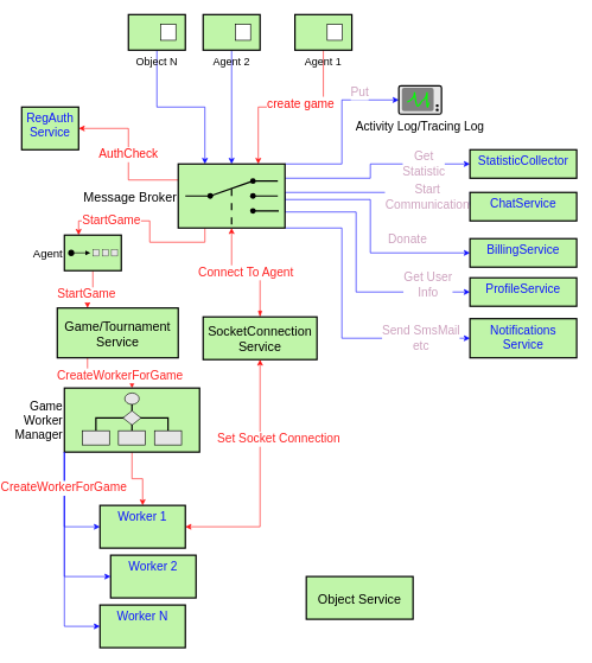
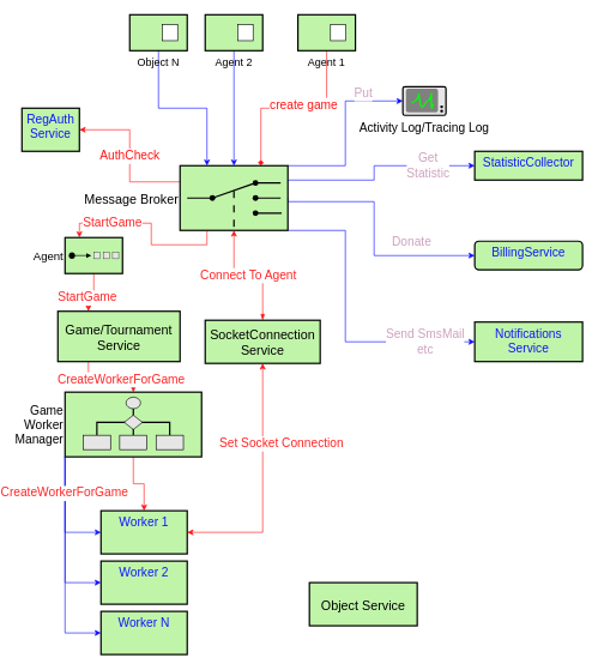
- <mxCell id="2" style="edgeStyle=orthogonalEdgeStyle;rounded=0;orthogonalLoop=1;jettySize=auto;html=1;exitX=0.5;exitY=1;exitDx=0;exitDy=0;entryX=0.75;entryY=0;entryDx=0;entryDy=0;entryPerimeter=0;fontSize=17;fontColor=#FF1414;strokeColor=#FF1414;" edge="1" parent="1" source="4" target="23"><mxGeometry relative="1" as="geometry" /></mxCell>
+ <mxCell id="2" style="edgeStyle=orthogonalEdgeStyle;rounded=0;orthogonalLoop=1;jettySize=auto;html=1;exitX=0.5;exitY=1;exitDx=0;exitDy=0;entryX=0.75;entryY=0;entryDx=0;entryDy=0;entryPerimeter=0;fontSize=17;fontColor=#FF1414;strokeColor=#FF1414;endArrow=diamond;" edge="1" parent="1" source="4" target="23"><mxGeometry relative="1" as="geometry" /></mxCell>
- <mxCell id="17" value="Start&lt;br&gt;Communication" style="edgeStyle=orthogonalEdgeStyle;rounded=0;orthogonalLoop=1;jettySize=auto;html=1;exitX=1;exitY=0.75;exitDx=0;exitDy=0;exitPerimeter=0;entryX=0;entryY=0.5;entryDx=0;entryDy=0;fontSize=17;fontColor=#CDA2BE;strokeColor=#0A0AFF;" edge="1" parent="1" source="23" target="45"><mxGeometry x="0.477" y="-8" relative="1" as="geometry"><Array as="points"><mxPoint x="390" y="270" /><mxPoint x="650" y="270" /></Array><mxPoint y="-1" as="offset" /></mxGeometry></mxCell>
- <mxCell id="45" value="ChatService" style="whiteSpace=wrap;html=1;fontSize=17;verticalAlign=top;fillColor=#c0f5a9;fontColor=#0F17FF;strokeWidth=2;dashed=0;" vertex="1" parent="1"><mxGeometry x="650" y="270" width="150" height="40" as="geometry" /></mxCell>
- <mxCell id="48" value="BillingService" style="whiteSpace=wrap;html=1;fontSize=17;verticalAlign=top;fillColor=#c0f5a9;fontColor=#0F17FF;strokeWidth=2;dashed=0;" vertex="1" parent="1"><mxGeometry x="650" y="335" width="150" height="40" as="geometry" /></mxCell>
+ <mxCell id="48" value="BillingService" style="whiteSpace=wrap;html=1;fontSize=17;verticalAlign=top;fillColor=#c0f5a9;fontColor=#0F17FF;strokeWidth=2;dashed=0;rounded=1;" vertex="1" parent="1"><mxGeometry x="650" y="335" width="150" height="40" as="geometry" /></mxCell>
- <mxCell id="22" value="Get User&lt;br&gt;Info" style="edgeStyle=orthogonalEdgeStyle;rounded=0;orthogonalLoop=1;jettySize=auto;html=1;exitX=1;exitY=0.75;exitDx=0;exitDy=0;exitPerimeter=0;entryX=0;entryY=0.5;entryDx=0;entryDy=0;fontSize=17;fontColor=#CDA2BE;strokeColor=#0A0AFF;" edge="1" parent="1" source="23" target="49"><mxGeometry x="0.678" y="10" relative="1" as="geometry"><Array as="points"><mxPoint x="490" y="297" /><mxPoint x="490" y="410" /></Array><mxPoint as="offset" /></mxGeometry></mxCell>
- <mxCell id="49" value="ProfileService" style="whiteSpace=wrap;html=1;fontSize=17;verticalAlign=top;fillColor=#c0f5a9;fontColor=#0F17FF;strokeWidth=2;dashed=0;" vertex="1" parent="1"><mxGeometry x="650" y="390" width="150" height="40" as="geometry" /></mxCell>
- <mxCell id="39" value="&lt;span&gt;Worker 2&lt;/span&gt;" style="whiteSpace=wrap;html=1;fontSize=17;verticalAlign=top;fillColor=#c0f5a9;fontColor=#0F17FF;strokeWidth=2;dashed=0;" vertex="1" parent="1"><mxGeometry x="145" y="780" width="120" height="60" as="geometry" /></mxCell>
+ <mxCell id="39" value="&lt;span&gt;Worker 2&lt;/span&gt;" style="whiteSpace=wrap;html=1;fontSize=17;verticalAlign=top;fillColor=#c0f5a9;fontColor=#0F17FF;strokeWidth=2;dashed=0;" vertex="1" parent="1"><mxGeometry x="130" y="780" width="120" height="60" as="geometry" /></mxCell>
